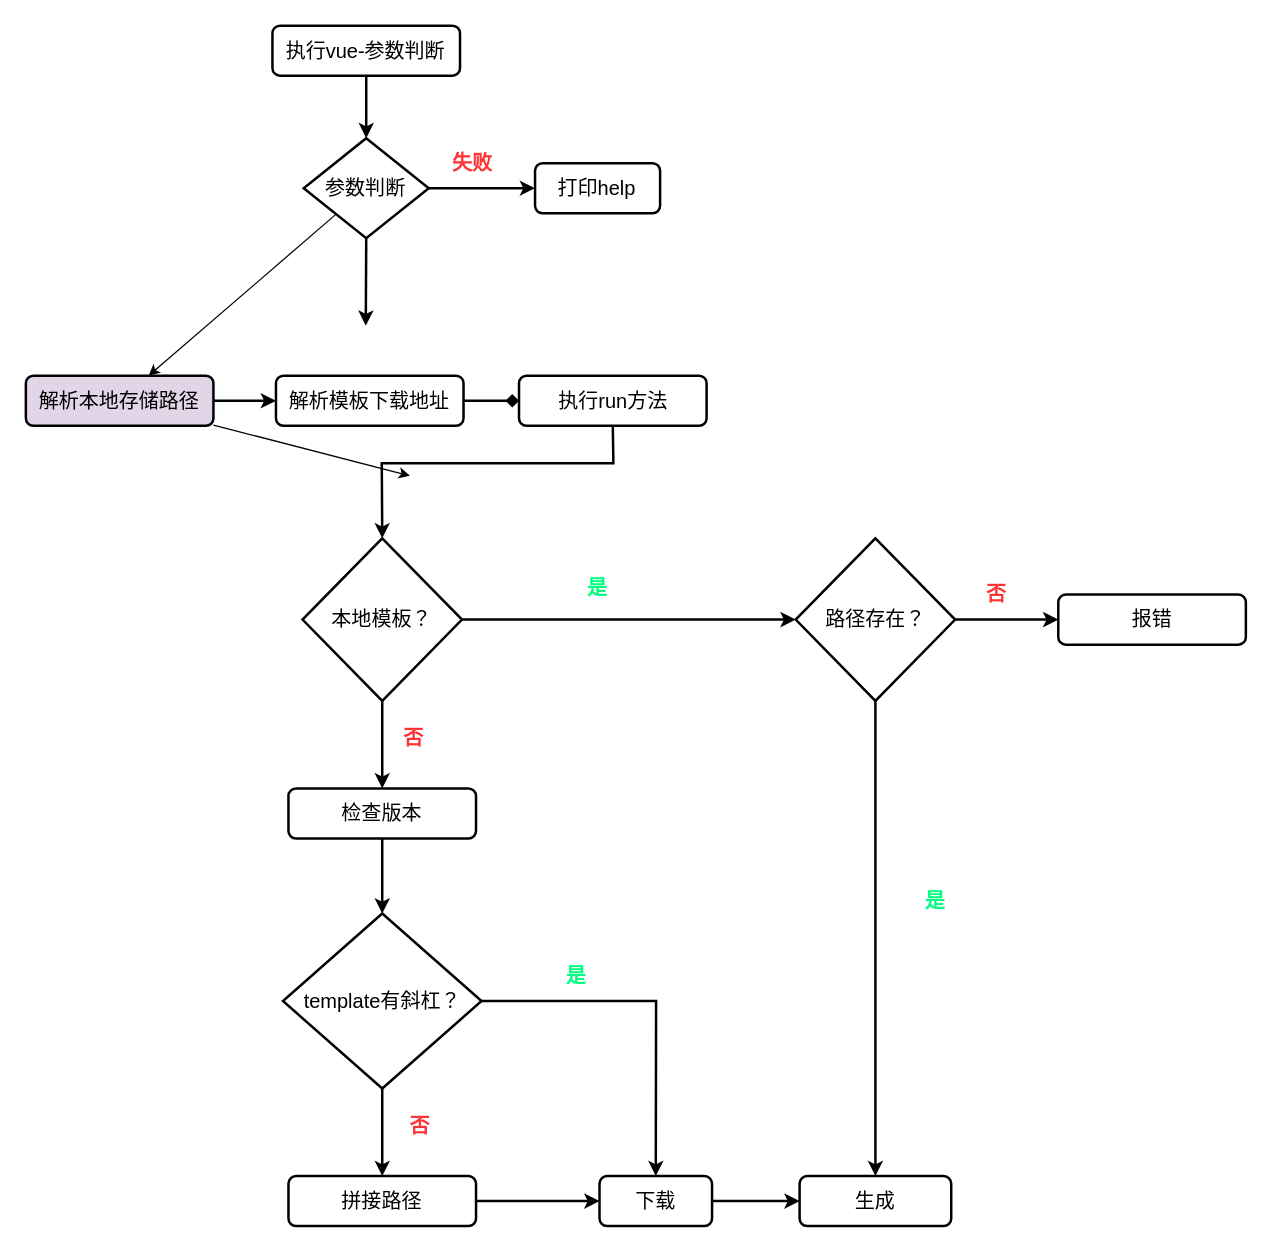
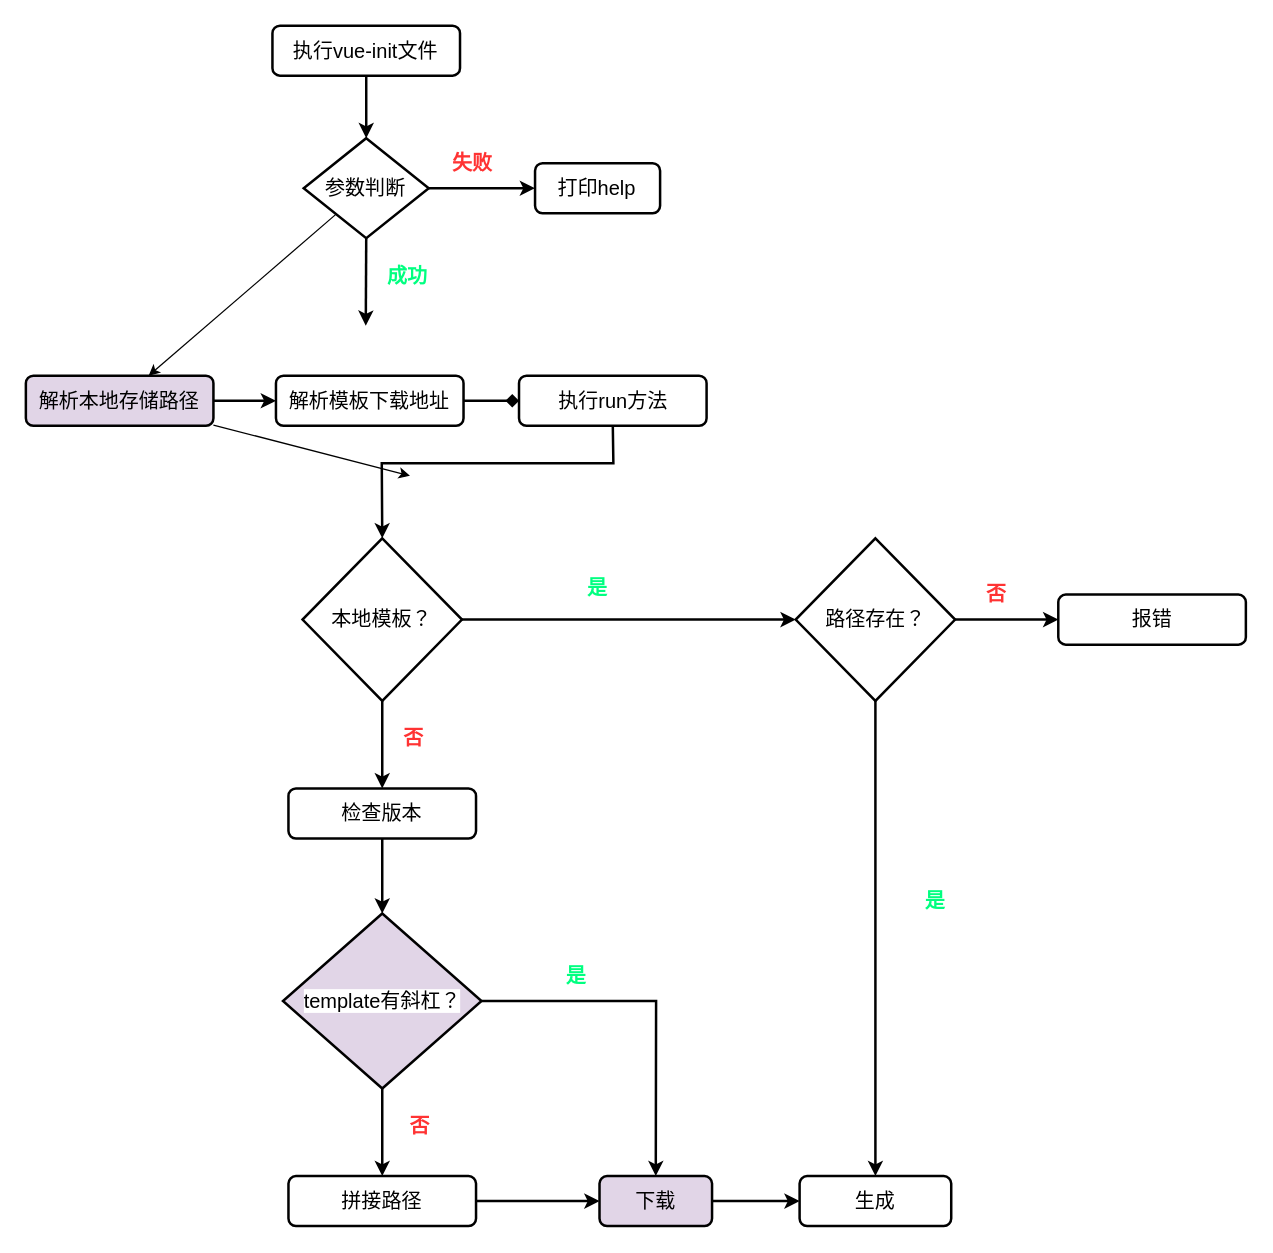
- <mxCell id="2" value="执行vue-参数判断" style="rounded=1;whiteSpace=wrap;html=1;fontSize=16;fontColor=#000000;labelBackgroundColor=#FFFFFF;fillColor=#FFFFFF;strokeColor=#000000;strokeWidth=2;" vertex="1" parent="1"><mxGeometry x="217.37" y="20" width="150" height="40" as="geometry" /></mxCell>
+ <mxCell id="2" value="执行vue-init文件" style="rounded=1;whiteSpace=wrap;html=1;fontSize=16;fontColor=#000000;labelBackgroundColor=#FFFFFF;fillColor=#FFFFFF;strokeColor=#000000;strokeWidth=2;" vertex="1" parent="1"><mxGeometry x="217.37" y="20" width="150" height="40" as="geometry" /></mxCell>
+ <mxCell id="9" value="成功" style="text;html=1;fontSize=16;fontStyle=1;verticalAlign=middle;align=center;fontColor=#00FF80;" vertex="1" parent="1"><mxGeometry x="274.55" y="200" width="100" height="40" as="geometry" /></mxCell>
- <mxCell id="31" value="template有斜杠？" style="rhombus;whiteSpace=wrap;html=1;rounded=0;labelBackgroundColor=#FFFFFF;fontSize=16;fontColor=#000000;strokeColor=#000000;strokeWidth=2;fillColor=#FFFFFF;" vertex="1" parent="1"><mxGeometry x="225.8" y="730" width="158.75" height="140" as="geometry" /></mxCell>
+ <mxCell id="31" value="template有斜杠？" style="rhombus;whiteSpace=wrap;html=1;rounded=0;labelBackgroundColor=#FFFFFF;fontSize=16;fontColor=#000000;strokeColor=#000000;strokeWidth=2;fillColor=#e1d5e7;" vertex="1" parent="1"><mxGeometry x="225.8" y="730" width="158.75" height="140" as="geometry" /></mxCell>
- <mxCell id="34" value="下载" style="whiteSpace=wrap;html=1;rounded=1;fontSize=16;fontColor=#000000;strokeColor=#000000;strokeWidth=2;fillColor=#FFFFFF;" vertex="1" parent="1"><mxGeometry x="478.92" y="940" width="90" height="40" as="geometry" /></mxCell>
+ <mxCell id="34" value="下载" style="whiteSpace=wrap;html=1;rounded=1;fontSize=16;fontColor=#000000;strokeColor=#000000;strokeWidth=2;fillColor=#e1d5e7;" vertex="1" parent="1"><mxGeometry x="478.92" y="940" width="90" height="40" as="geometry" /></mxCell>
